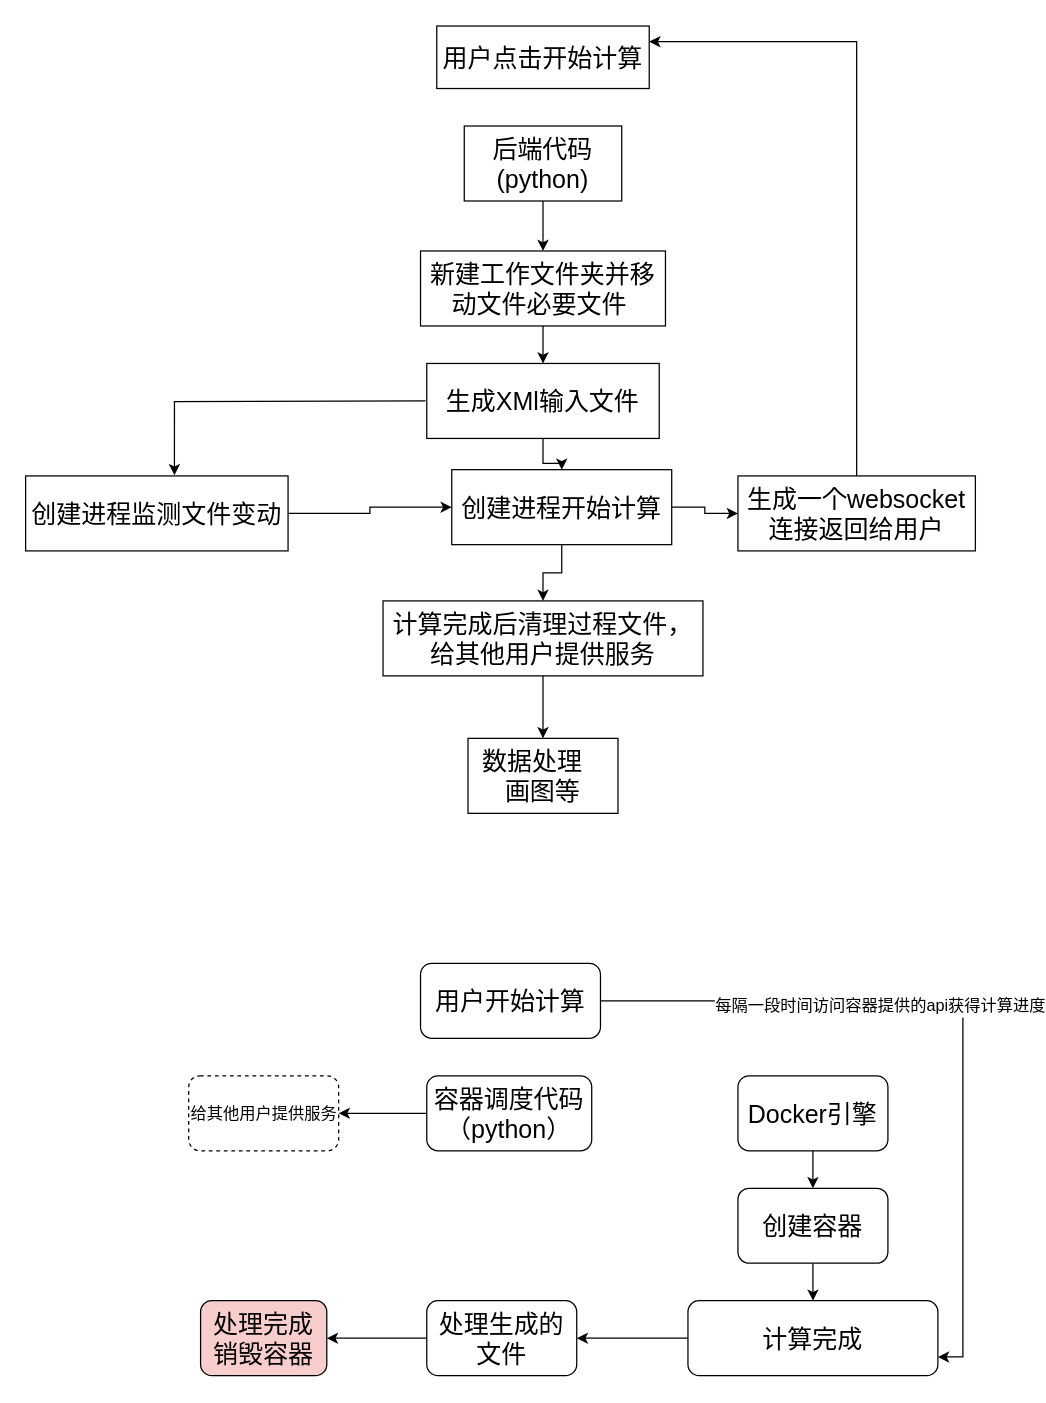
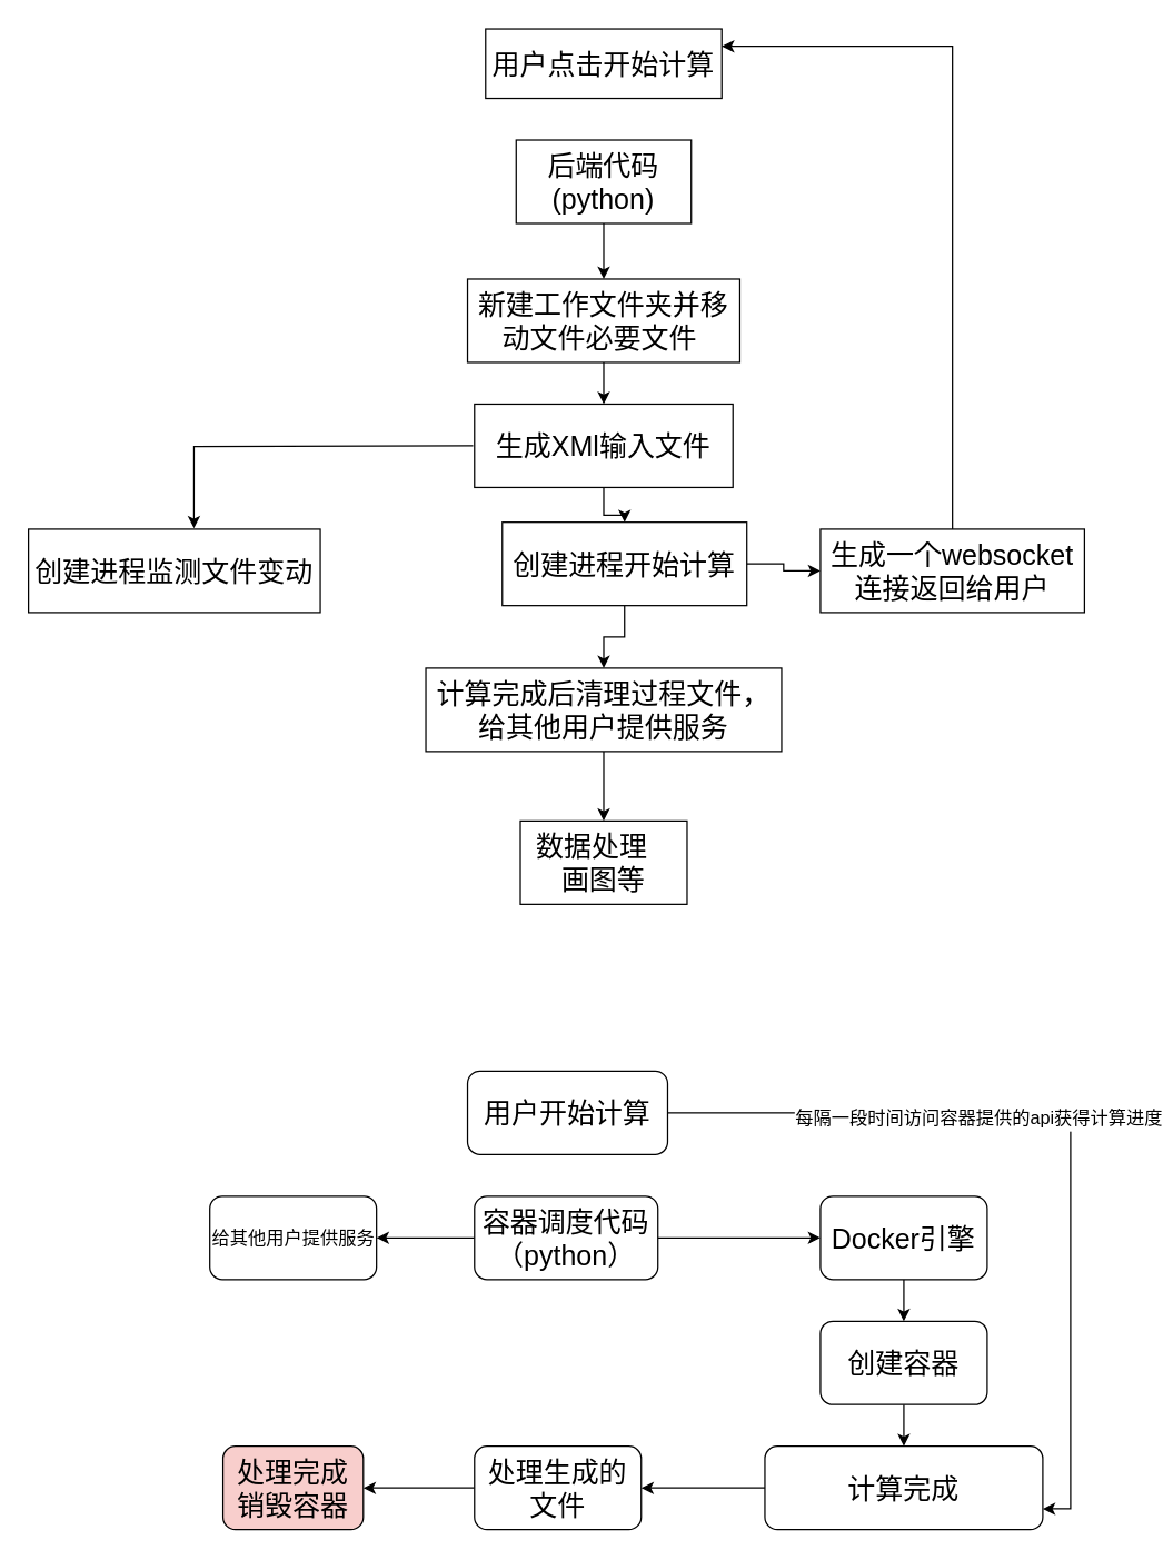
- <mxCell id="13" value="" style="edgeStyle=orthogonalEdgeStyle;rounded=0;orthogonalLoop=1;jettySize=auto;html=1;fontSize=20;" edge="1" parent="1" source="14" target="11"><mxGeometry relative="1" as="geometry" /></mxCell>
- <mxCell id="35" value="给其他用户提供服务" style="rounded=1;whiteSpace=wrap;html=1;fontSize=13;dashed=1;" vertex="1" parent="1"><mxGeometry x="150.5" y="860" width="120" height="60" as="geometry" /></mxCell>
+ <mxCell id="35" value="给其他用户提供服务" style="rounded=1;whiteSpace=wrap;html=1;fontSize=13;" vertex="1" parent="1"><mxGeometry x="150.5" y="860" width="120" height="60" as="geometry" /></mxCell>
+ <mxCell id="23" value="" style="edgeStyle=orthogonalEdgeStyle;rounded=0;orthogonalLoop=1;jettySize=auto;html=1;fontSize=20;" edge="1" parent="1" source="25" target="27"><mxGeometry relative="1" as="geometry" /></mxCell>
